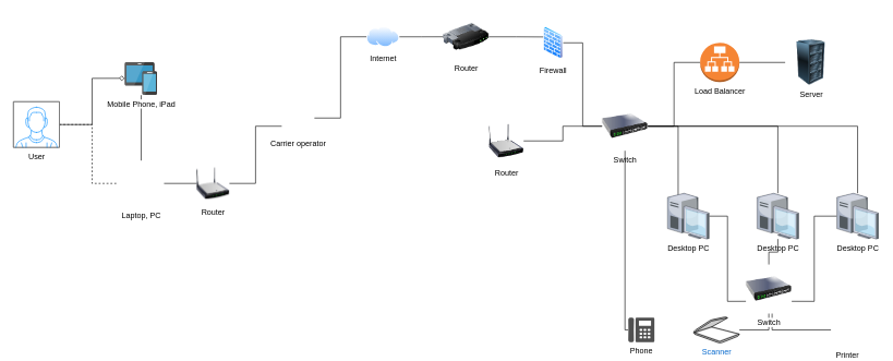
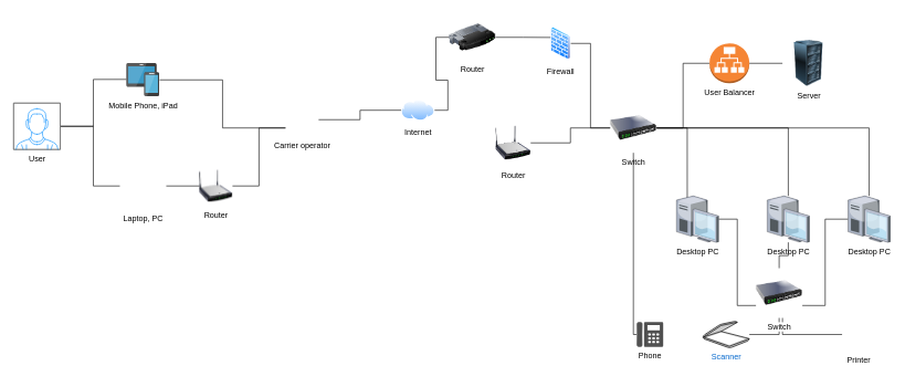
- <mxCell id="14" value="Internet" style="aspect=fixed;perimeter=ellipsePerimeter;html=1;align=center;shadow=0;dashed=0;spacingTop=3;image;image=img/lib/active_directory/internet_cloud.svg;" vertex="1" parent="1"><mxGeometry x="560" y="40" width="50" height="31.5" as="geometry" /></mxCell>
+ <mxCell id="14" value="Internet" style="aspect=fixed;perimeter=ellipsePerimeter;html=1;align=center;shadow=0;dashed=0;spacingTop=3;image;image=img/lib/active_directory/internet_cloud.svg;" vertex="1" parent="1"><mxGeometry x="605" y="150" width="50" height="31.5" as="geometry" /></mxCell>
- <mxCell id="25" value="Server" style="image;html=1;image=img/lib/clip_art/computers/Server_Rack_128x128.png" vertex="1" parent="1"><mxGeometry x="1200" y="60" width="79" height="70" as="geometry" /></mxCell>
+ <mxCell id="25" value="Server" style="image;html=1;image=img/lib/clip_art/computers/Server_Rack_128x128.png" vertex="1" parent="1"><mxGeometry x="1180" y="60" width="79" height="70" as="geometry" /></mxCell>
- <mxCell id="6" style="edgeStyle=orthogonalEdgeStyle;rounded=0;orthogonalLoop=1;jettySize=auto;html=1;entryX=-0.008;entryY=0.485;entryDx=0;entryDy=0;entryPerimeter=0;endArrow=diamond;endFill=0;" edge="1" parent="1" source="8" target="3"><mxGeometry relative="1" as="geometry" /></mxCell>
+ <mxCell id="6" style="edgeStyle=orthogonalEdgeStyle;rounded=0;orthogonalLoop=1;jettySize=auto;html=1;entryX=-0.008;entryY=0.485;entryDx=0;entryDy=0;entryPerimeter=0;endArrow=none;endFill=0;" edge="1" parent="1" source="8" target="3"><mxGeometry relative="1" as="geometry" /></mxCell>
- <mxCell id="27" value="Load Balancer" style="outlineConnect=0;dashed=0;verticalLabelPosition=bottom;verticalAlign=top;align=center;html=1;shape=mxgraph.aws3.application_load_balancer;fillColor=#F58534;gradientColor=none;" vertex="1" parent="1"><mxGeometry x="1070" y="65" width="60" height="60" as="geometry" /></mxCell>
+ <mxCell id="27" value="User Balancer" style="outlineConnect=0;dashed=0;verticalLabelPosition=bottom;verticalAlign=top;align=center;html=1;shape=mxgraph.aws3.application_load_balancer;fillColor=#F58534;gradientColor=none;" vertex="1" parent="1"><mxGeometry x="1070" y="65" width="60" height="60" as="geometry" /></mxCell>
- <mxCell id="2" style="edgeStyle=orthogonalEdgeStyle;rounded=0;orthogonalLoop=1;jettySize=auto;html=1;endArrow=none;endFill=0;" edge="1" parent="1" source="3" target="5"><mxGeometry relative="1" as="geometry" /></mxCell>
+ <mxCell id="2" style="edgeStyle=orthogonalEdgeStyle;rounded=0;orthogonalLoop=1;jettySize=auto;html=1;entryX=0;entryY=0.75;entryDx=0;entryDy=0;endArrow=none;endFill=0;" edge="1" parent="1" source="3" target="10"><mxGeometry relative="1" as="geometry" /></mxCell>
- <mxCell id="7" style="edgeStyle=orthogonalEdgeStyle;rounded=0;orthogonalLoop=1;jettySize=auto;html=1;entryX=0;entryY=0.5;entryDx=0;entryDy=0;endArrow=none;endFill=0;dashed=1;" edge="1" parent="1" source="8" target="5"><mxGeometry relative="1" as="geometry"><Array as="points"><mxPoint x="140" y="190" /><mxPoint x="140" y="280" /></Array></mxGeometry></mxCell>
+ <mxCell id="7" style="edgeStyle=orthogonalEdgeStyle;rounded=0;orthogonalLoop=1;jettySize=auto;html=1;entryX=0;entryY=0.5;entryDx=0;entryDy=0;endArrow=none;endFill=0;" edge="1" parent="1" source="8" target="5"><mxGeometry relative="1" as="geometry"><Array as="points"><mxPoint x="140" y="190" /><mxPoint x="140" y="280" /></Array></mxGeometry></mxCell>
